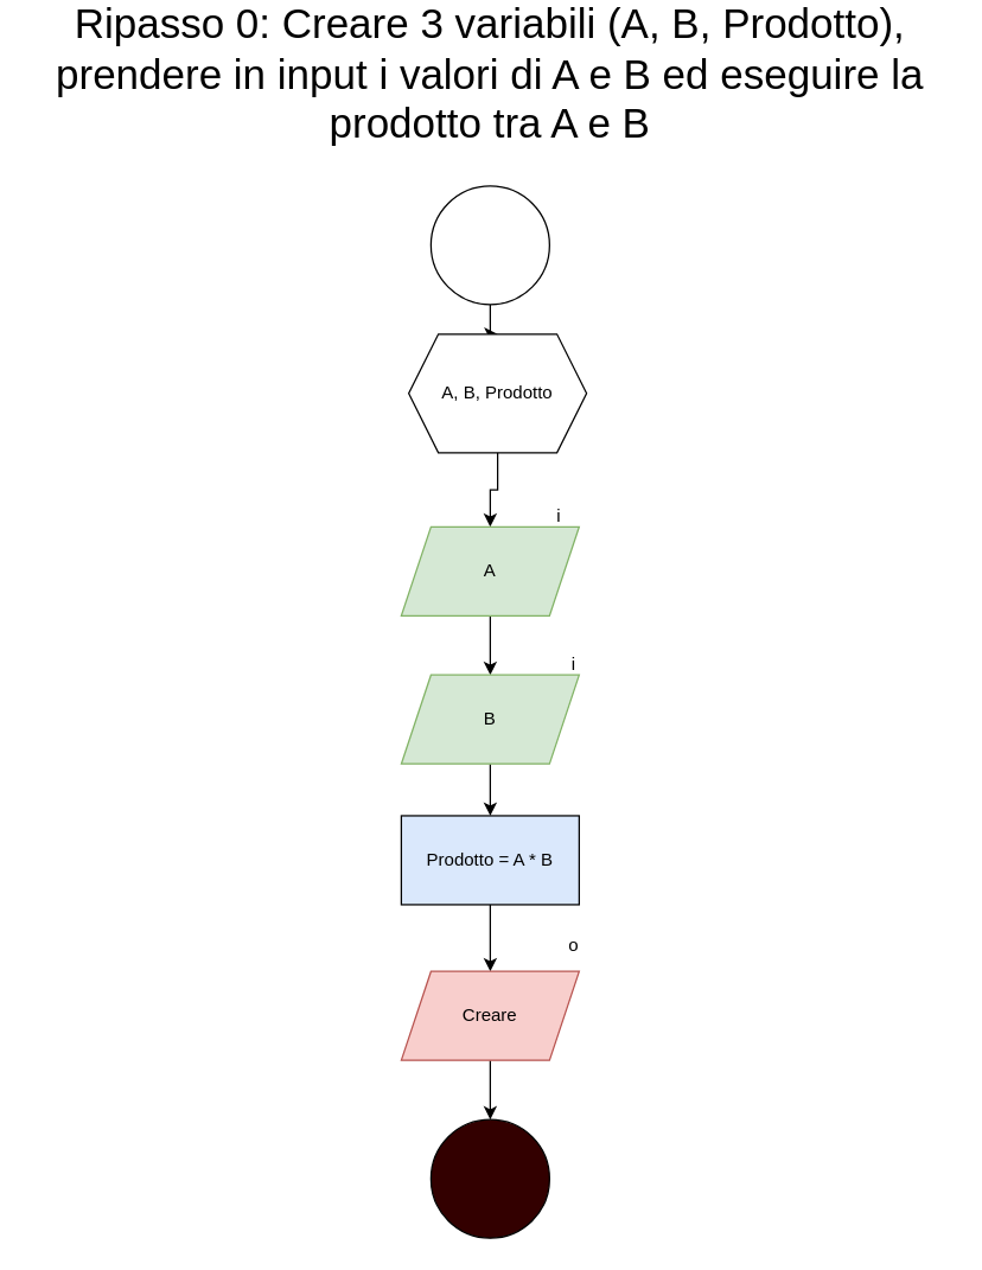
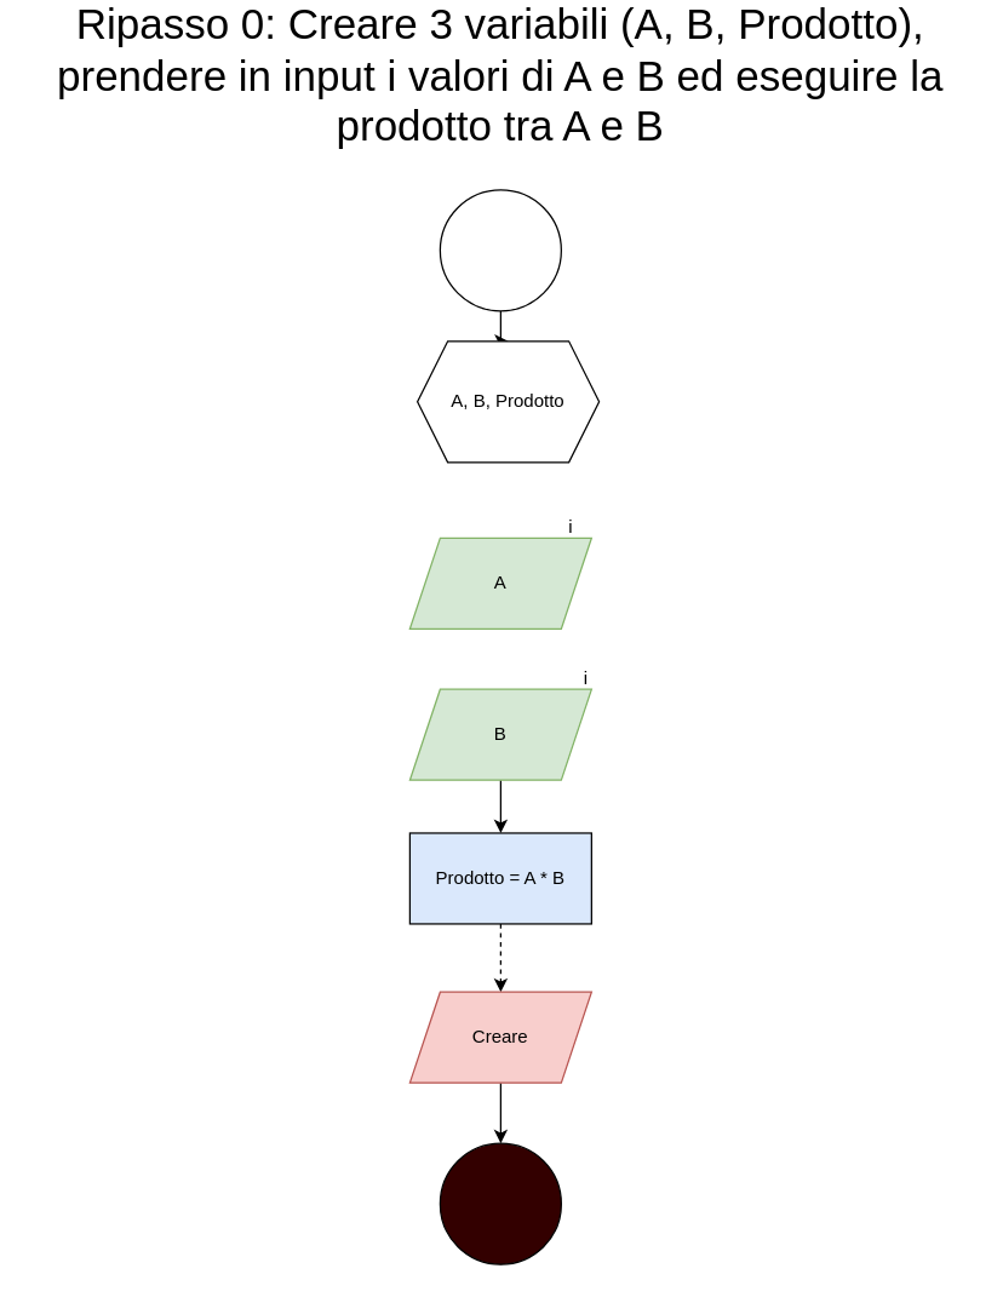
- <mxCell id="8" value="" style="edgeStyle=orthogonalEdgeStyle;rounded=0;orthogonalLoop=1;jettySize=auto;html=1;" edge="1" parent="1" source="9" target="11"><mxGeometry relative="1" as="geometry" /></mxCell>
- <mxCell id="10" value="" style="edgeStyle=orthogonalEdgeStyle;rounded=0;orthogonalLoop=1;jettySize=auto;html=1;" edge="1" parent="1" source="11" target="14"><mxGeometry relative="1" as="geometry" /></mxCell>
- <mxCell id="16" value="" style="edgeStyle=orthogonalEdgeStyle;rounded=0;orthogonalLoop=1;jettySize=auto;html=1;" edge="1" parent="1" source="17" target="19"><mxGeometry relative="1" as="geometry" /></mxCell>
+ <mxCell id="16" value="" style="edgeStyle=orthogonalEdgeStyle;rounded=0;orthogonalLoop=1;jettySize=auto;html=1;dashed=1;" edge="1" parent="1" source="17" target="19"><mxGeometry relative="1" as="geometry" /></mxCell>
- <mxCell id="20" value="o" style="text;html=1;align=center;verticalAlign=middle;resizable=0;points=[];autosize=1;strokeColor=none;fillColor=none;" vertex="1" parent="1"><mxGeometry x="371" y="608" width="30" height="30" as="geometry" /></mxCell>
